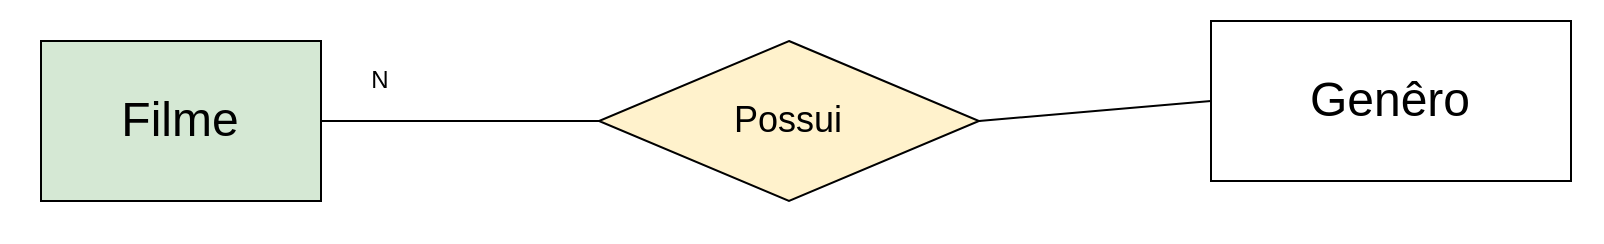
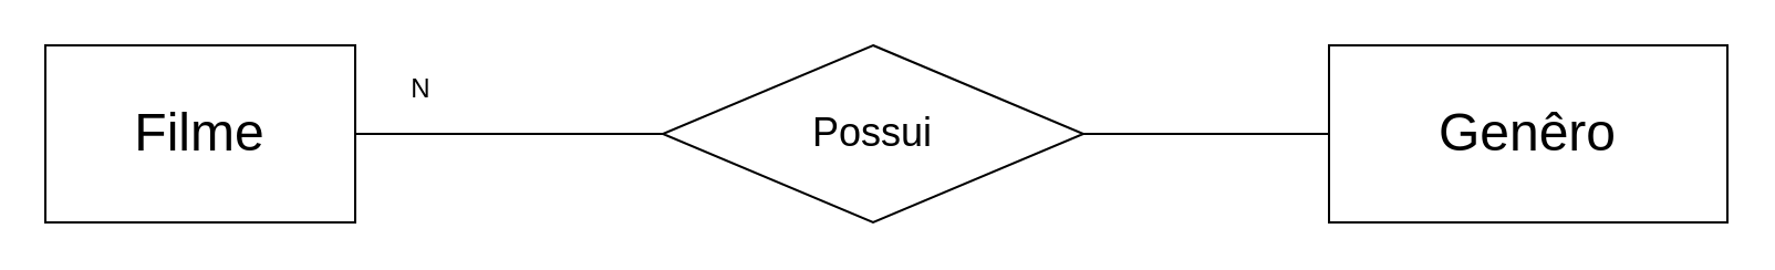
- <mxCell id="3" value="&lt;font style=&quot;font-size: 24px&quot;&gt;Genêro&lt;/font&gt;" style="rounded=0;whiteSpace=wrap;html=1;" vertex="1" parent="1"><mxGeometry x="605" y="10" width="180" height="80" as="geometry" /></mxCell>
+ <mxCell id="3" value="&lt;font style=&quot;font-size: 24px&quot;&gt;Genêro&lt;/font&gt;" style="rounded=0;whiteSpace=wrap;html=1;" vertex="1" parent="1"><mxGeometry x="600" y="20" width="180" height="80" as="geometry" /></mxCell>
- <mxCell id="2" value="&lt;div&gt;&lt;font style=&quot;font-size: 24px&quot;&gt;Filme&lt;/font&gt;&lt;/div&gt;" style="rounded=0;whiteSpace=wrap;html=1;fillColor=#d5e8d4;" vertex="1" parent="1"><mxGeometry x="20" y="20" width="140" height="80" as="geometry" /></mxCell>
+ <mxCell id="2" value="&lt;div&gt;&lt;font style=&quot;font-size: 24px&quot;&gt;Filme&lt;/font&gt;&lt;/div&gt;" style="rounded=0;whiteSpace=wrap;html=1;" vertex="1" parent="1"><mxGeometry x="20" y="20" width="140" height="80" as="geometry" /></mxCell>
- <mxCell id="4" value="&lt;div&gt;&lt;font style=&quot;font-size: 18px&quot;&gt;Possui&lt;/font&gt;&lt;/div&gt;" style="rhombus;whiteSpace=wrap;html=1;fillColor=#fff2cc;" vertex="1" parent="1"><mxGeometry x="299" y="20" width="190" height="80" as="geometry" /></mxCell>
+ <mxCell id="4" value="&lt;div&gt;&lt;font style=&quot;font-size: 18px&quot;&gt;Possui&lt;/font&gt;&lt;/div&gt;" style="rhombus;whiteSpace=wrap;html=1;" vertex="1" parent="1"><mxGeometry x="299" y="20" width="190" height="80" as="geometry" /></mxCell>
